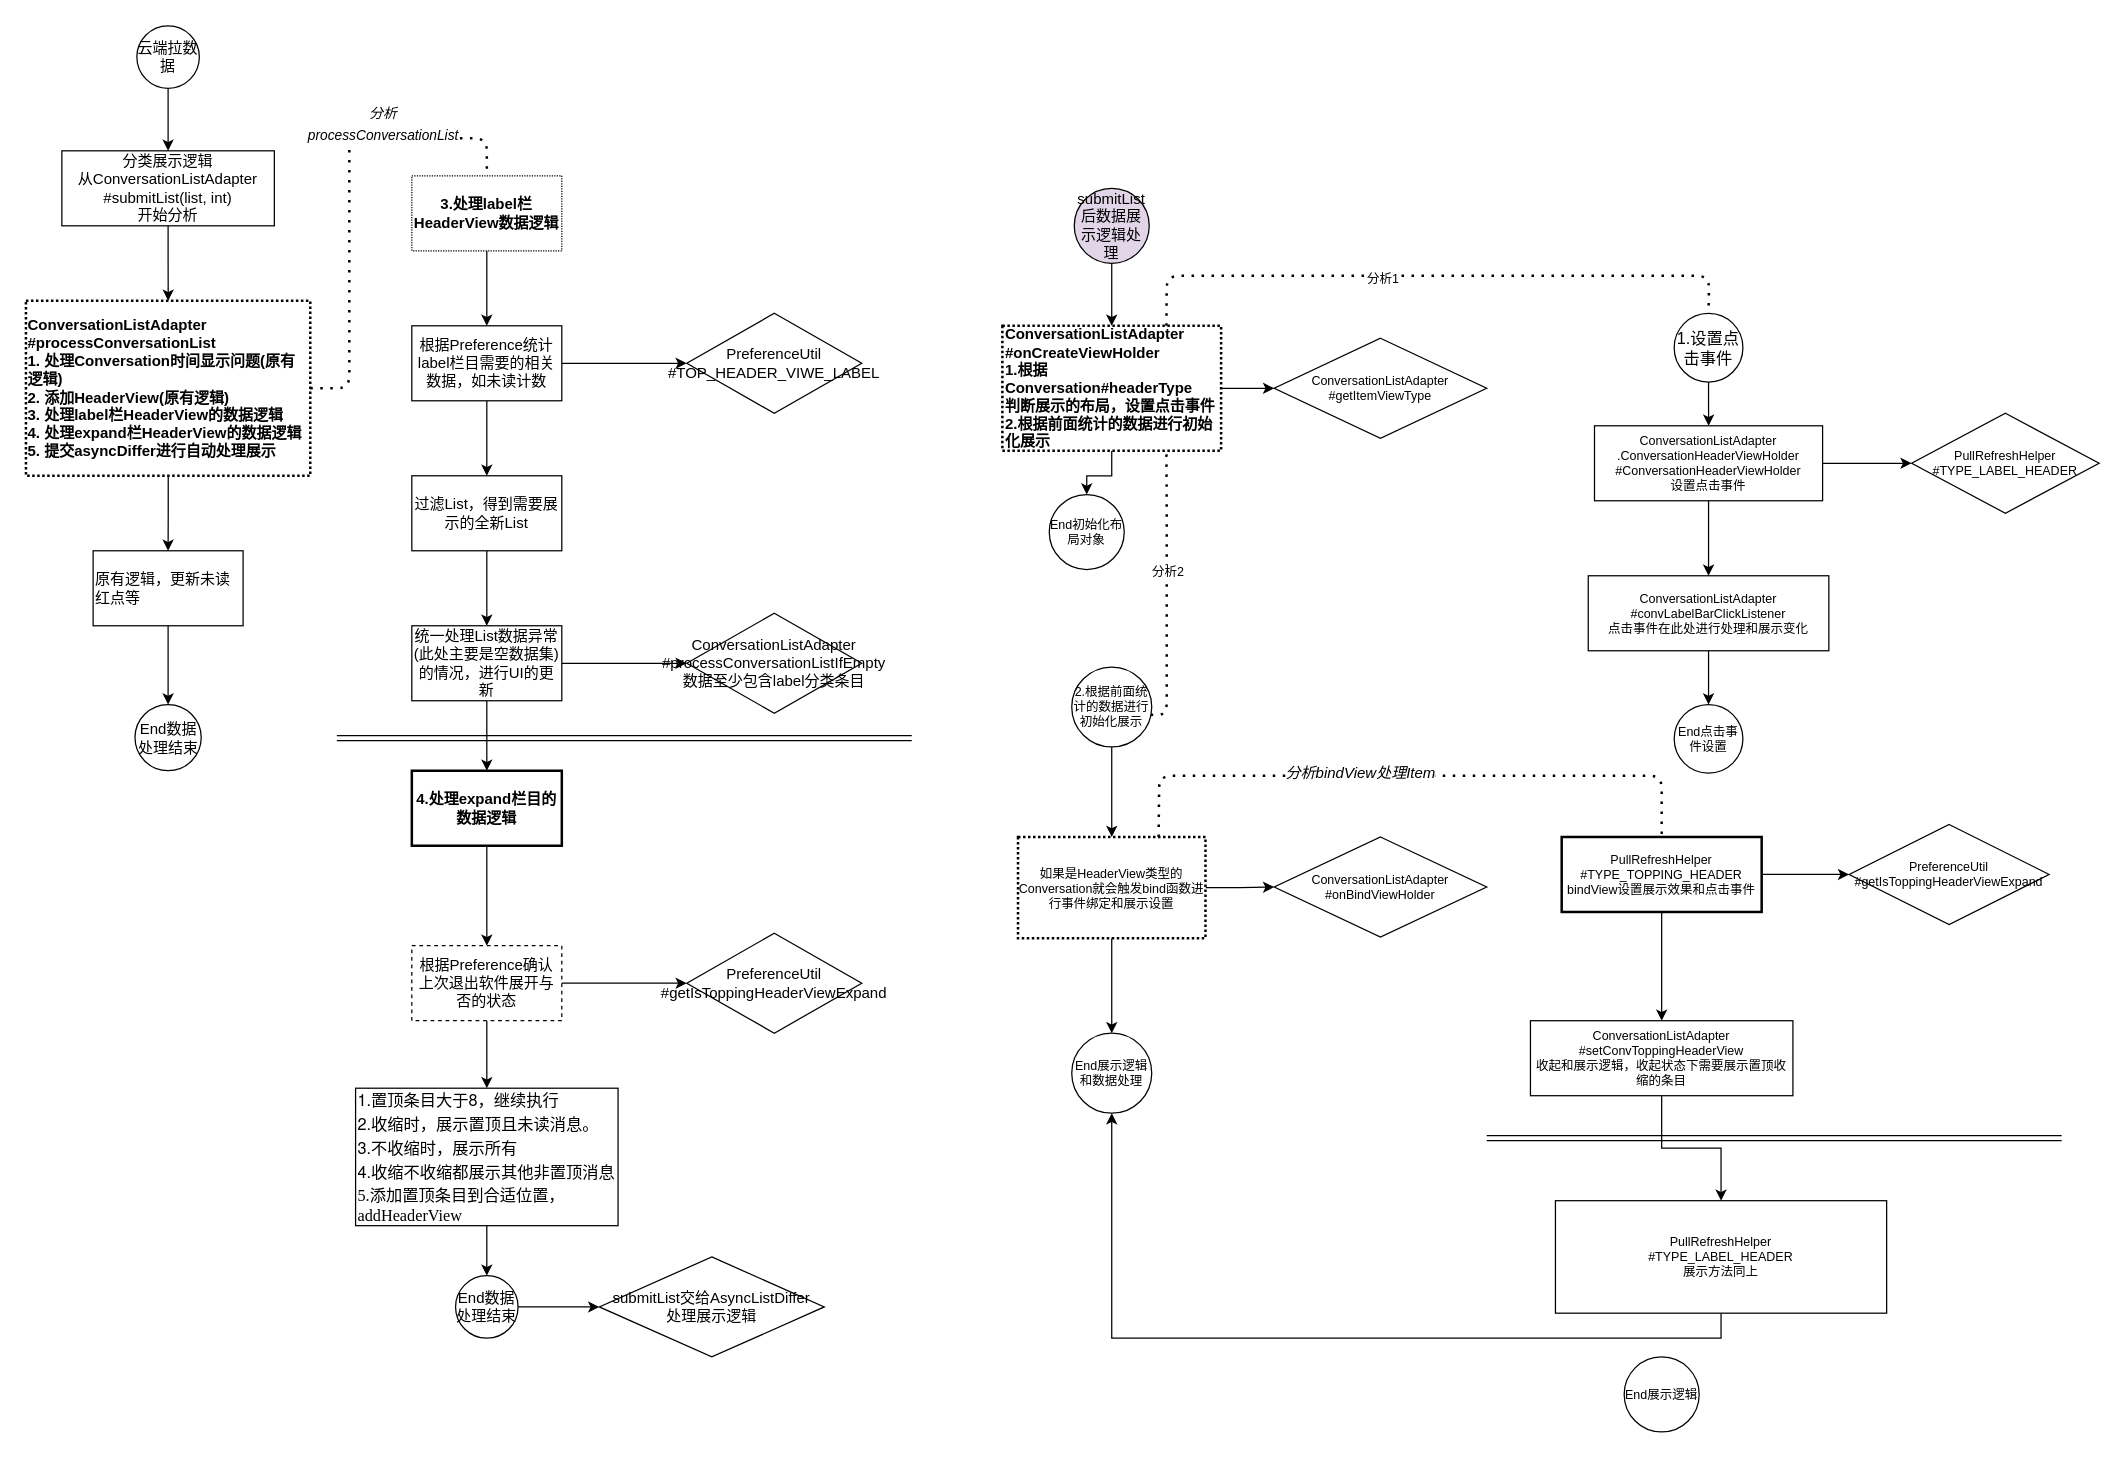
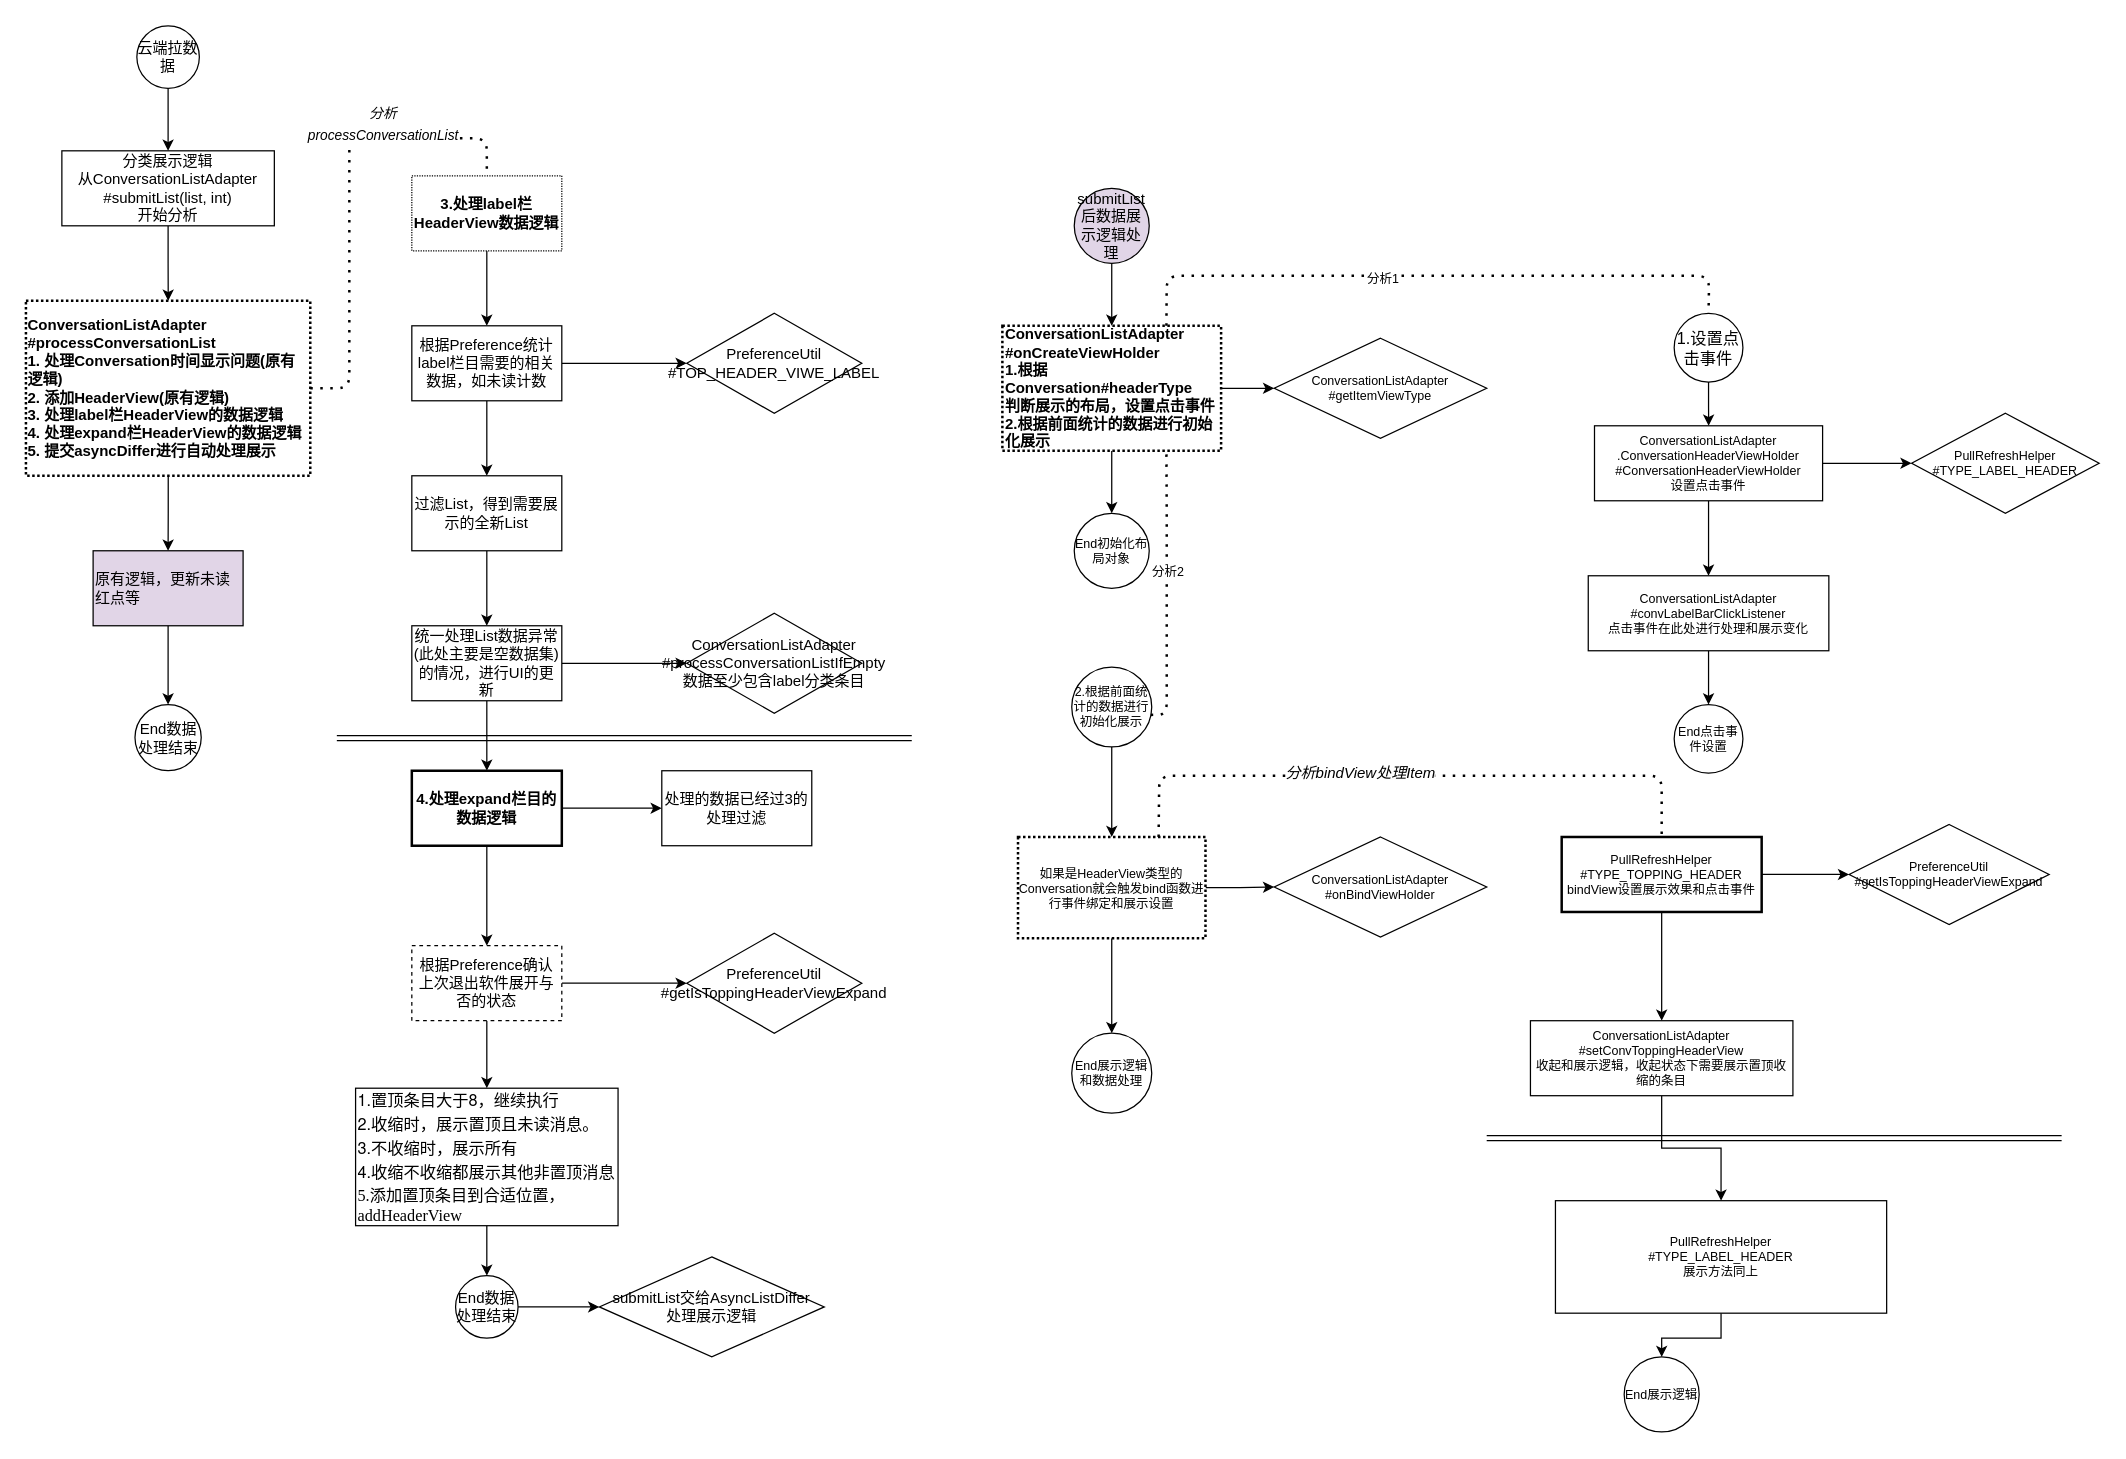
- <mxCell id="45" value="End初始化布局对象" style="ellipse;whiteSpace=wrap;html=1;aspect=fixed;fontSize=10;strokeWidth=1;align=center;verticalAlign=middle;" vertex="1" parent="1"><mxGeometry x="839" y="395" width="60" height="60" as="geometry" /></mxCell>
+ <mxCell id="45" value="End初始化布局对象" style="ellipse;whiteSpace=wrap;html=1;aspect=fixed;fontSize=10;strokeWidth=1;align=center;verticalAlign=middle;" vertex="1" parent="1"><mxGeometry x="859" y="410" width="60" height="60" as="geometry" /></mxCell>
- <mxCell id="9" value="原有逻辑，更新未读红点等" style="whiteSpace=wrap;html=1;rounded=0;align=left;" vertex="1" parent="1"><mxGeometry x="74" y="440" width="120" height="60" as="geometry" /></mxCell>
+ <mxCell id="9" value="原有逻辑，更新未读红点等" style="whiteSpace=wrap;html=1;rounded=0;align=left;fillColor=#e1d5e7;" vertex="1" parent="1"><mxGeometry x="74" y="440" width="120" height="60" as="geometry" /></mxCell>
+ <mxCell id="24" value="" style="edgeStyle=orthogonalEdgeStyle;rounded=0;orthogonalLoop=1;jettySize=auto;html=1;" edge="1" parent="1" source="25" target="29"><mxGeometry relative="1" as="geometry" /></mxCell>
+ <mxCell id="29" value="处理的数据已经过3的处理过滤" style="whiteSpace=wrap;html=1;fontStyle=0;strokeWidth=1;" vertex="1" parent="1"><mxGeometry x="529" y="616" width="120" height="60" as="geometry" /></mxCell>
- <mxCell id="60" style="edgeStyle=orthogonalEdgeStyle;rounded=0;orthogonalLoop=1;jettySize=auto;html=1;exitX=0.5;exitY=1;exitDx=0;exitDy=0;labelBackgroundColor=#000000;fontSize=10;strokeWidth=1;" edge="1" parent="1" source="61" target="52"><mxGeometry relative="1" as="geometry" /></mxCell>
+ <mxCell id="60" style="edgeStyle=orthogonalEdgeStyle;rounded=0;orthogonalLoop=1;jettySize=auto;html=1;exitX=0.5;exitY=1;exitDx=0;exitDy=0;entryX=0.5;entryY=0;entryDx=0;entryDy=0;labelBackgroundColor=#000000;fontSize=10;strokeWidth=1;" edge="1" parent="1" source="61" target="62"><mxGeometry relative="1" as="geometry" /></mxCell>
